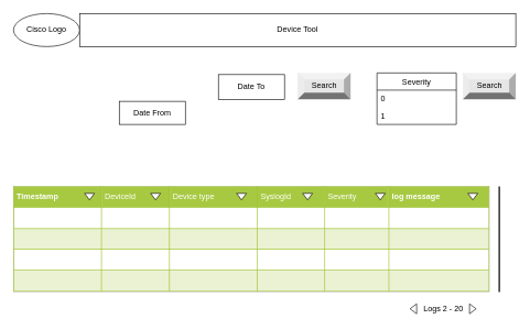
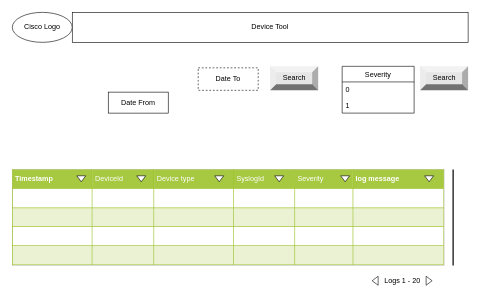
- <mxCell id="12" value="Date To" style="rounded=0;whiteSpace=wrap;html=1;" vertex="1" parent="1"><mxGeometry x="330" y="112.5" width="100" height="37.5" as="geometry" /></mxCell>
+ <mxCell id="12" value="Date To" style="rounded=0;whiteSpace=wrap;html=1;dashed=1;" vertex="1" parent="1"><mxGeometry x="330" y="112.5" width="100" height="37.5" as="geometry" /></mxCell>
- <mxCell id="20" value="Logs 2 - 20" style="text;html=1;align=center;verticalAlign=middle;resizable=0;points=[];autosize=1;" vertex="1" parent="1"><mxGeometry x="630" y="457.5" width="80" height="20" as="geometry" /></mxCell>
+ <mxCell id="20" value="Logs 1 - 20" style="text;html=1;align=center;verticalAlign=middle;resizable=0;points=[];autosize=1;" vertex="1" parent="1"><mxGeometry x="630" y="457.5" width="80" height="20" as="geometry" /></mxCell>
